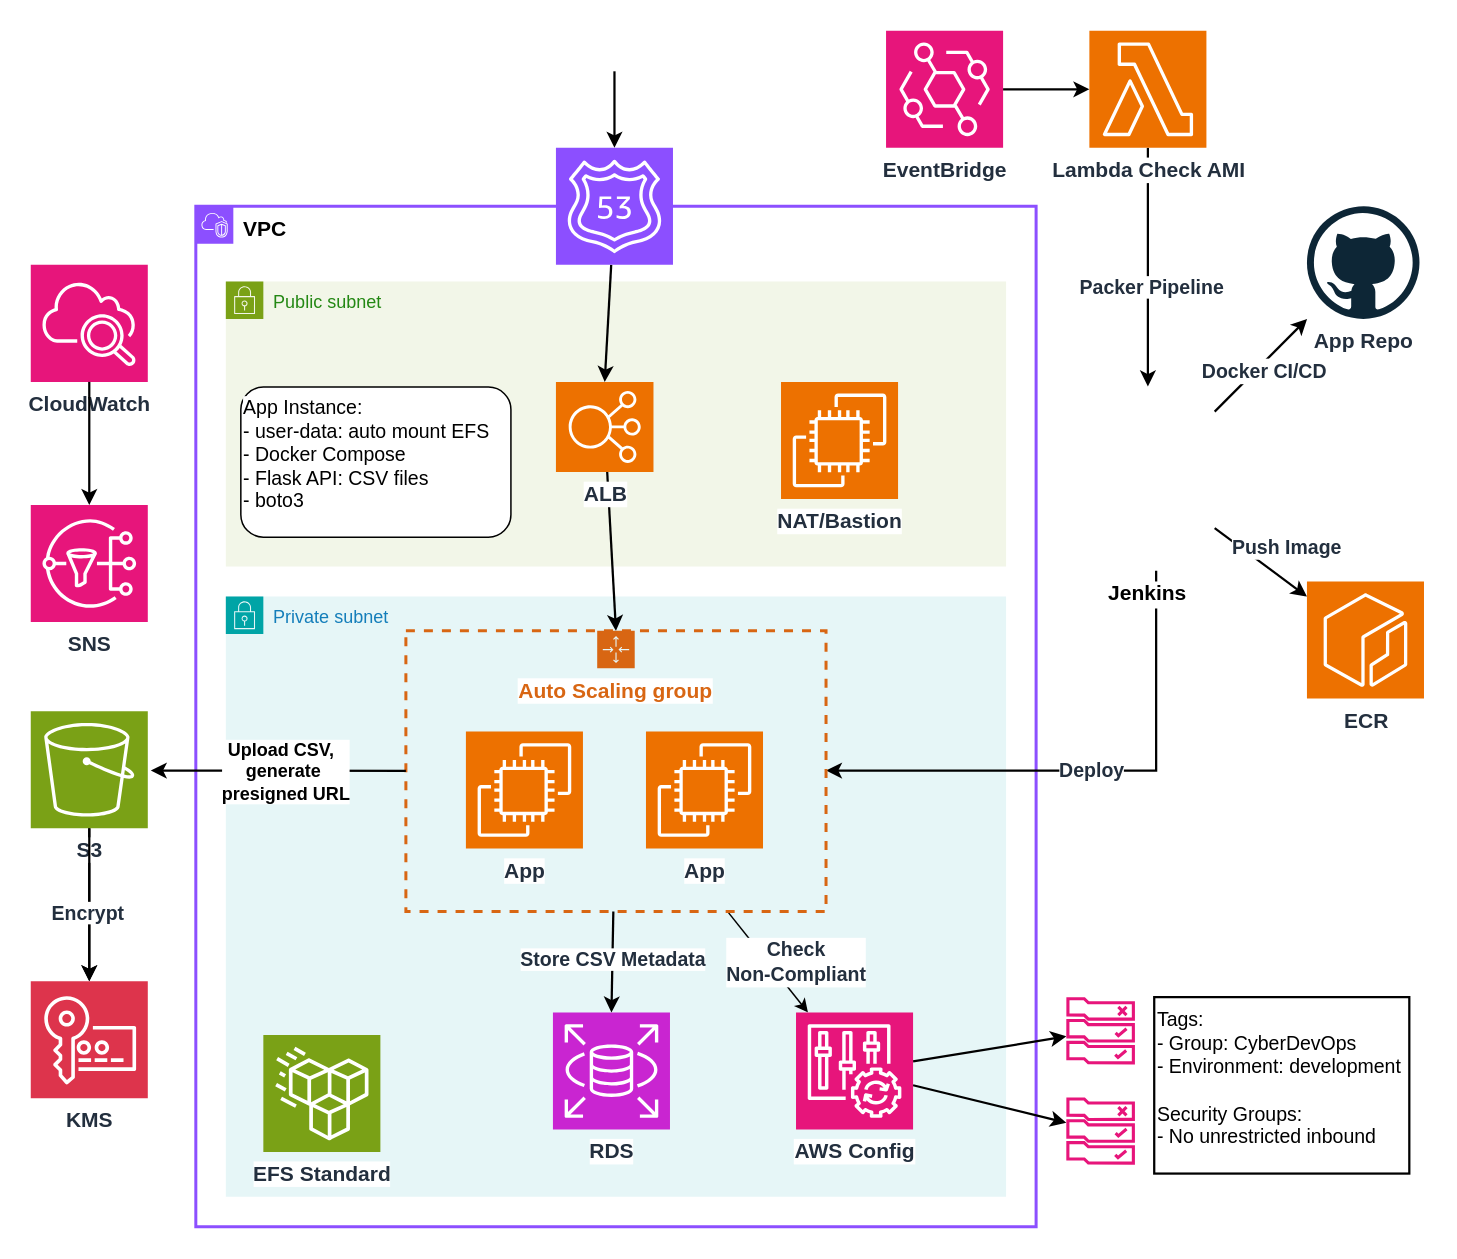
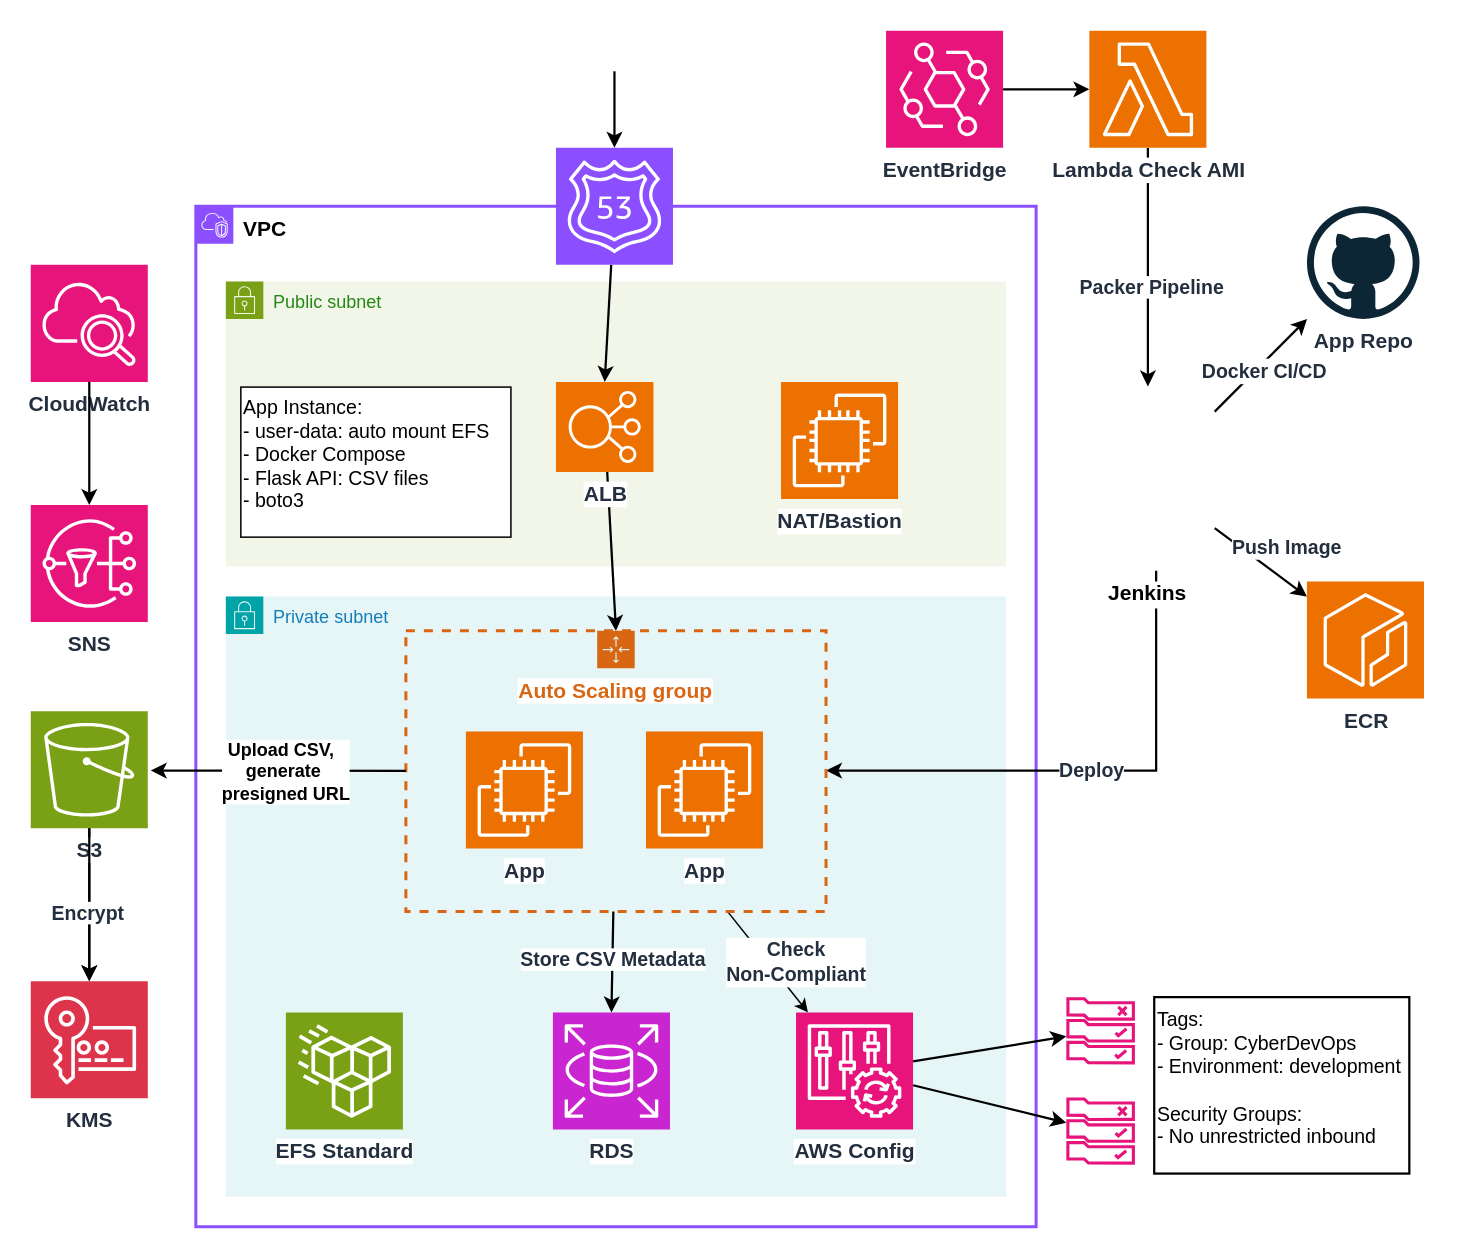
- <mxCell id="41" value="App Instance:&lt;div&gt;- user-data: auto mount EFS&lt;br&gt;&lt;div&gt;- Docker Compose&lt;br&gt;&lt;/div&gt;&lt;/div&gt;&lt;div&gt;- Flask API: CSV files&lt;/div&gt;&lt;div&gt;- boto3&lt;/div&gt;" style="whiteSpace=wrap;html=1;dashed=0;sketch=0;align=left;verticalAlign=top;fontFamily=Helvetica;fontSize=13;fontStyle=0;labelBackgroundColor=default;rounded=1;" parent="1" vertex="1"><mxGeometry x="160" y="257.45" width="180" height="100" as="geometry" /></mxCell>
+ <mxCell id="41" value="App Instance:&lt;div&gt;- user-data: auto mount EFS&lt;br&gt;&lt;div&gt;- Docker Compose&lt;br&gt;&lt;/div&gt;&lt;/div&gt;&lt;div&gt;- Flask API: CSV files&lt;/div&gt;&lt;div&gt;- boto3&lt;/div&gt;" style="rounded=0;whiteSpace=wrap;html=1;dashed=0;sketch=0;align=left;verticalAlign=top;fontFamily=Helvetica;fontSize=13;fontStyle=0;labelBackgroundColor=default;" parent="1" vertex="1"><mxGeometry x="160" y="257.45" width="180" height="100" as="geometry" /></mxCell>
- <mxCell id="37" value="&lt;font style=&quot;font-size: 14px;&quot;&gt;&lt;b&gt;EFS Standard&lt;/b&gt;&lt;/font&gt;" style="sketch=0;points=[[0,0,0],[0.25,0,0],[0.5,0,0],[0.75,0,0],[1,0,0],[0,1,0],[0.25,1,0],[0.5,1,0],[0.75,1,0],[1,1,0],[0,0.25,0],[0,0.5,0],[0,0.75,0],[1,0.25,0],[1,0.5,0],[1,0.75,0]];outlineConnect=0;fontColor=#232F3E;fillColor=#7AA116;strokeColor=#ffffff;dashed=0;verticalLabelPosition=bottom;verticalAlign=top;align=center;html=1;fontSize=12;fontStyle=0;aspect=fixed;shape=mxgraph.aws4.resourceIcon;resIcon=mxgraph.aws4.efs_standard;fontFamily=Helvetica;labelBackgroundColor=default;" parent="1" vertex="1"><mxGeometry x="175" y="689.23" width="78" height="78" as="geometry" /></mxCell>
+ <mxCell id="37" value="&lt;font style=&quot;font-size: 14px;&quot;&gt;&lt;b&gt;EFS Standard&lt;/b&gt;&lt;/font&gt;" style="sketch=0;points=[[0,0,0],[0.25,0,0],[0.5,0,0],[0.75,0,0],[1,0,0],[0,1,0],[0.25,1,0],[0.5,1,0],[0.75,1,0],[1,1,0],[0,0.25,0],[0,0.5,0],[0,0.75,0],[1,0.25,0],[1,0.5,0],[1,0.75,0]];outlineConnect=0;fontColor=#232F3E;fillColor=#7AA116;strokeColor=#ffffff;dashed=0;verticalLabelPosition=bottom;verticalAlign=top;align=center;html=1;fontSize=12;fontStyle=0;aspect=fixed;shape=mxgraph.aws4.resourceIcon;resIcon=mxgraph.aws4.efs_standard;fontFamily=Helvetica;labelBackgroundColor=default;" parent="1" vertex="1"><mxGeometry x="190" y="674.23" width="78" height="78" as="geometry" /></mxCell>
